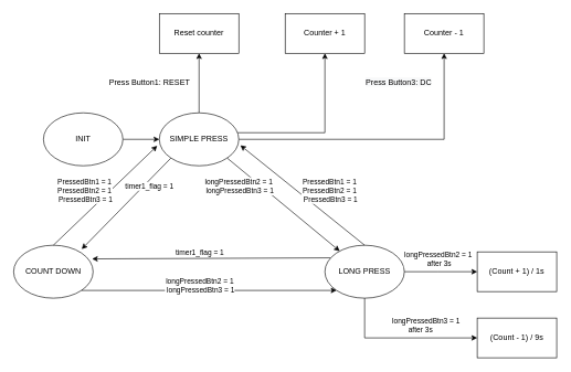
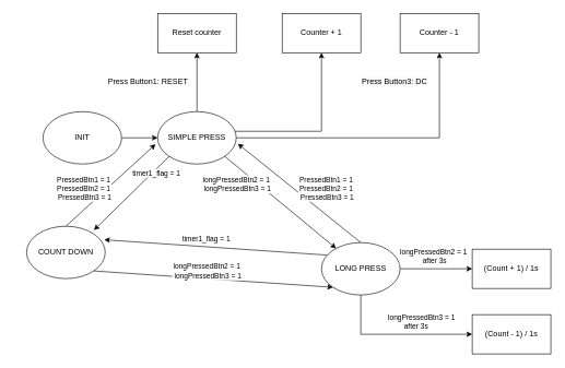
- <mxCell id="19" value="COUNT DOWN" style="ellipse;whiteSpace=wrap;html=1;" vertex="1" parent="1"><mxGeometry x="20" y="370" width="120" height="80" as="geometry" /></mxCell>
+ <mxCell id="19" value="COUNT DOWN" style="ellipse;whiteSpace=wrap;html=1;" vertex="1" parent="1"><mxGeometry x="40" y="345" width="120" height="80" as="geometry" /></mxCell>
- <mxCell id="29" value="(Count - 1) / 9s" style="whiteSpace=wrap;html=1;" vertex="1" parent="1"><mxGeometry x="720" y="480" width="120" height="60" as="geometry" /></mxCell>
+ <mxCell id="29" value="(Count - 1) / 1s" style="whiteSpace=wrap;html=1;" vertex="1" parent="1"><mxGeometry x="720" y="480" width="120" height="60" as="geometry" /></mxCell>
